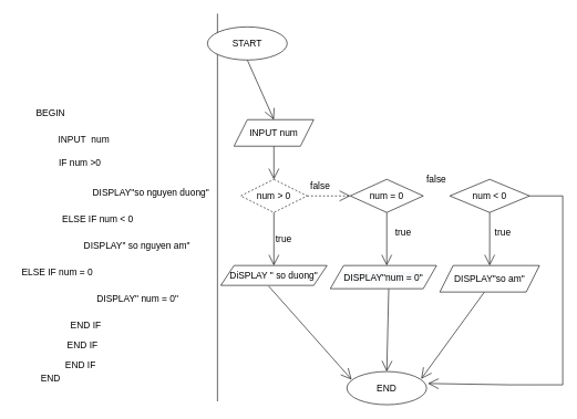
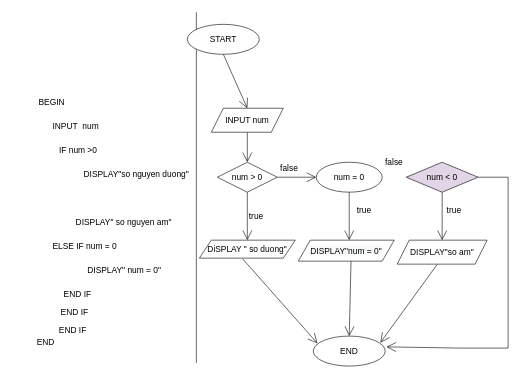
- <mxCell id="3" value="BEGIN" style="text;html=1;strokeColor=none;fillColor=none;align=center;verticalAlign=middle;whiteSpace=wrap;rounded=0;hachureGap=4;pointerEvents=0;fontSize=14;" parent="1" vertex="1"><mxGeometry x="36" y="160" width="80" height="20" as="geometry" /></mxCell>
+ <mxCell id="3" value="BEGIN" style="text;html=1;strokeColor=none;fillColor=none;align=center;verticalAlign=middle;whiteSpace=wrap;rounded=0;hachureGap=4;pointerEvents=0;fontSize=14;" parent="1" vertex="1"><mxGeometry x="46" y="160" width="80" height="20" as="geometry" /></mxCell>
- <mxCell id="5" value="IF num &amp;gt;0" style="text;html=1;strokeColor=none;fillColor=none;align=center;verticalAlign=middle;whiteSpace=wrap;rounded=0;hachureGap=4;pointerEvents=0;fontSize=14;" parent="1" vertex="1"><mxGeometry x="10" y="235" width="220" height="20" as="geometry" /></mxCell>
+ <mxCell id="5" value="IF num &amp;gt;0" style="text;html=1;strokeColor=none;fillColor=none;align=center;verticalAlign=middle;whiteSpace=wrap;rounded=0;hachureGap=4;pointerEvents=0;fontSize=14;" parent="1" vertex="1"><mxGeometry x="20" y="240" width="220" height="20" as="geometry" /></mxCell>
- <mxCell id="21" value="num &amp;gt; 0" style="rhombus;whiteSpace=wrap;html=1;hachureGap=4;pointerEvents=0;fontSize=14;dashed=1;" parent="1" vertex="1"><mxGeometry x="362" y="270" width="100" height="50" as="geometry" /></mxCell>
+ <mxCell id="21" value="num &amp;gt; 0" style="rhombus;whiteSpace=wrap;html=1;hachureGap=4;pointerEvents=0;fontSize=14;" parent="1" vertex="1"><mxGeometry x="362" y="270" width="100" height="50" as="geometry" /></mxCell>
- <mxCell id="19" style="edgeStyle=none;rounded=0;orthogonalLoop=1;jettySize=auto;html=1;exitX=1;exitY=0.5;exitDx=0;exitDy=0;entryX=0;entryY=0.5;entryDx=0;entryDy=0;fontSize=14;endArrow=open;startSize=14;endSize=14;sourcePerimeterSpacing=8;targetPerimeterSpacing=8;dashed=1;" edge="1" parent="1" source="21" target="27"><mxGeometry relative="1" as="geometry" /></mxCell>
+ <mxCell id="19" style="edgeStyle=none;rounded=0;orthogonalLoop=1;jettySize=auto;html=1;exitX=1;exitY=0.5;exitDx=0;exitDy=0;entryX=0;entryY=0.5;entryDx=0;entryDy=0;fontSize=14;endArrow=open;startSize=14;endSize=14;sourcePerimeterSpacing=8;targetPerimeterSpacing=8;" edge="1" parent="1" source="21" target="27"><mxGeometry relative="1" as="geometry" /></mxCell>
- <mxCell id="27" value="num = 0" style="rhombus;whiteSpace=wrap;html=1;hachureGap=4;pointerEvents=0;fontSize=14;" parent="1" vertex="1"><mxGeometry x="527" y="270" width="110" height="50" as="geometry" /></mxCell>
+ <mxCell id="27" value="num = 0" style="ellipse;whiteSpace=wrap;html=1;hachureGap=4;pointerEvents=0;fontSize=14;" parent="1" vertex="1"><mxGeometry x="527" y="270" width="110" height="50" as="geometry" /></mxCell>
- <mxCell id="25" value="num &amp;lt; 0" style="rhombus;whiteSpace=wrap;html=1;hachureGap=4;pointerEvents=0;fontSize=14;" parent="1" vertex="1"><mxGeometry x="677" y="270" width="120" height="50" as="geometry" /></mxCell>
+ <mxCell id="25" value="num &amp;lt; 0" style="rhombus;whiteSpace=wrap;html=1;hachureGap=4;pointerEvents=0;fontSize=14;fillColor=#e1d5e7;" parent="1" vertex="1"><mxGeometry x="677" y="270" width="120" height="50" as="geometry" /></mxCell>
- <mxCell id="7" value="ELSE IF num &amp;lt; 0" style="text;html=1;strokeColor=none;fillColor=none;align=center;verticalAlign=middle;whiteSpace=wrap;rounded=0;hachureGap=4;pointerEvents=0;fontSize=14;" parent="1" vertex="1"><mxGeometry x="27" y="320" width="240" height="20" as="geometry" /></mxCell>
- <mxCell id="9" value="ELSE IF num = 0" style="text;html=1;strokeColor=none;fillColor=none;align=center;verticalAlign=middle;whiteSpace=wrap;rounded=0;hachureGap=4;pointerEvents=0;fontSize=14;" parent="1" vertex="1"><mxGeometry x="31" y="400" width="110" height="20" as="geometry" /></mxCell>
+ <mxCell id="9" value="ELSE IF num = 0" style="text;html=1;strokeColor=none;fillColor=none;align=center;verticalAlign=middle;whiteSpace=wrap;rounded=0;hachureGap=4;pointerEvents=0;fontSize=14;" parent="1" vertex="1"><mxGeometry x="86" y="400" width="110" height="20" as="geometry" /></mxCell>
